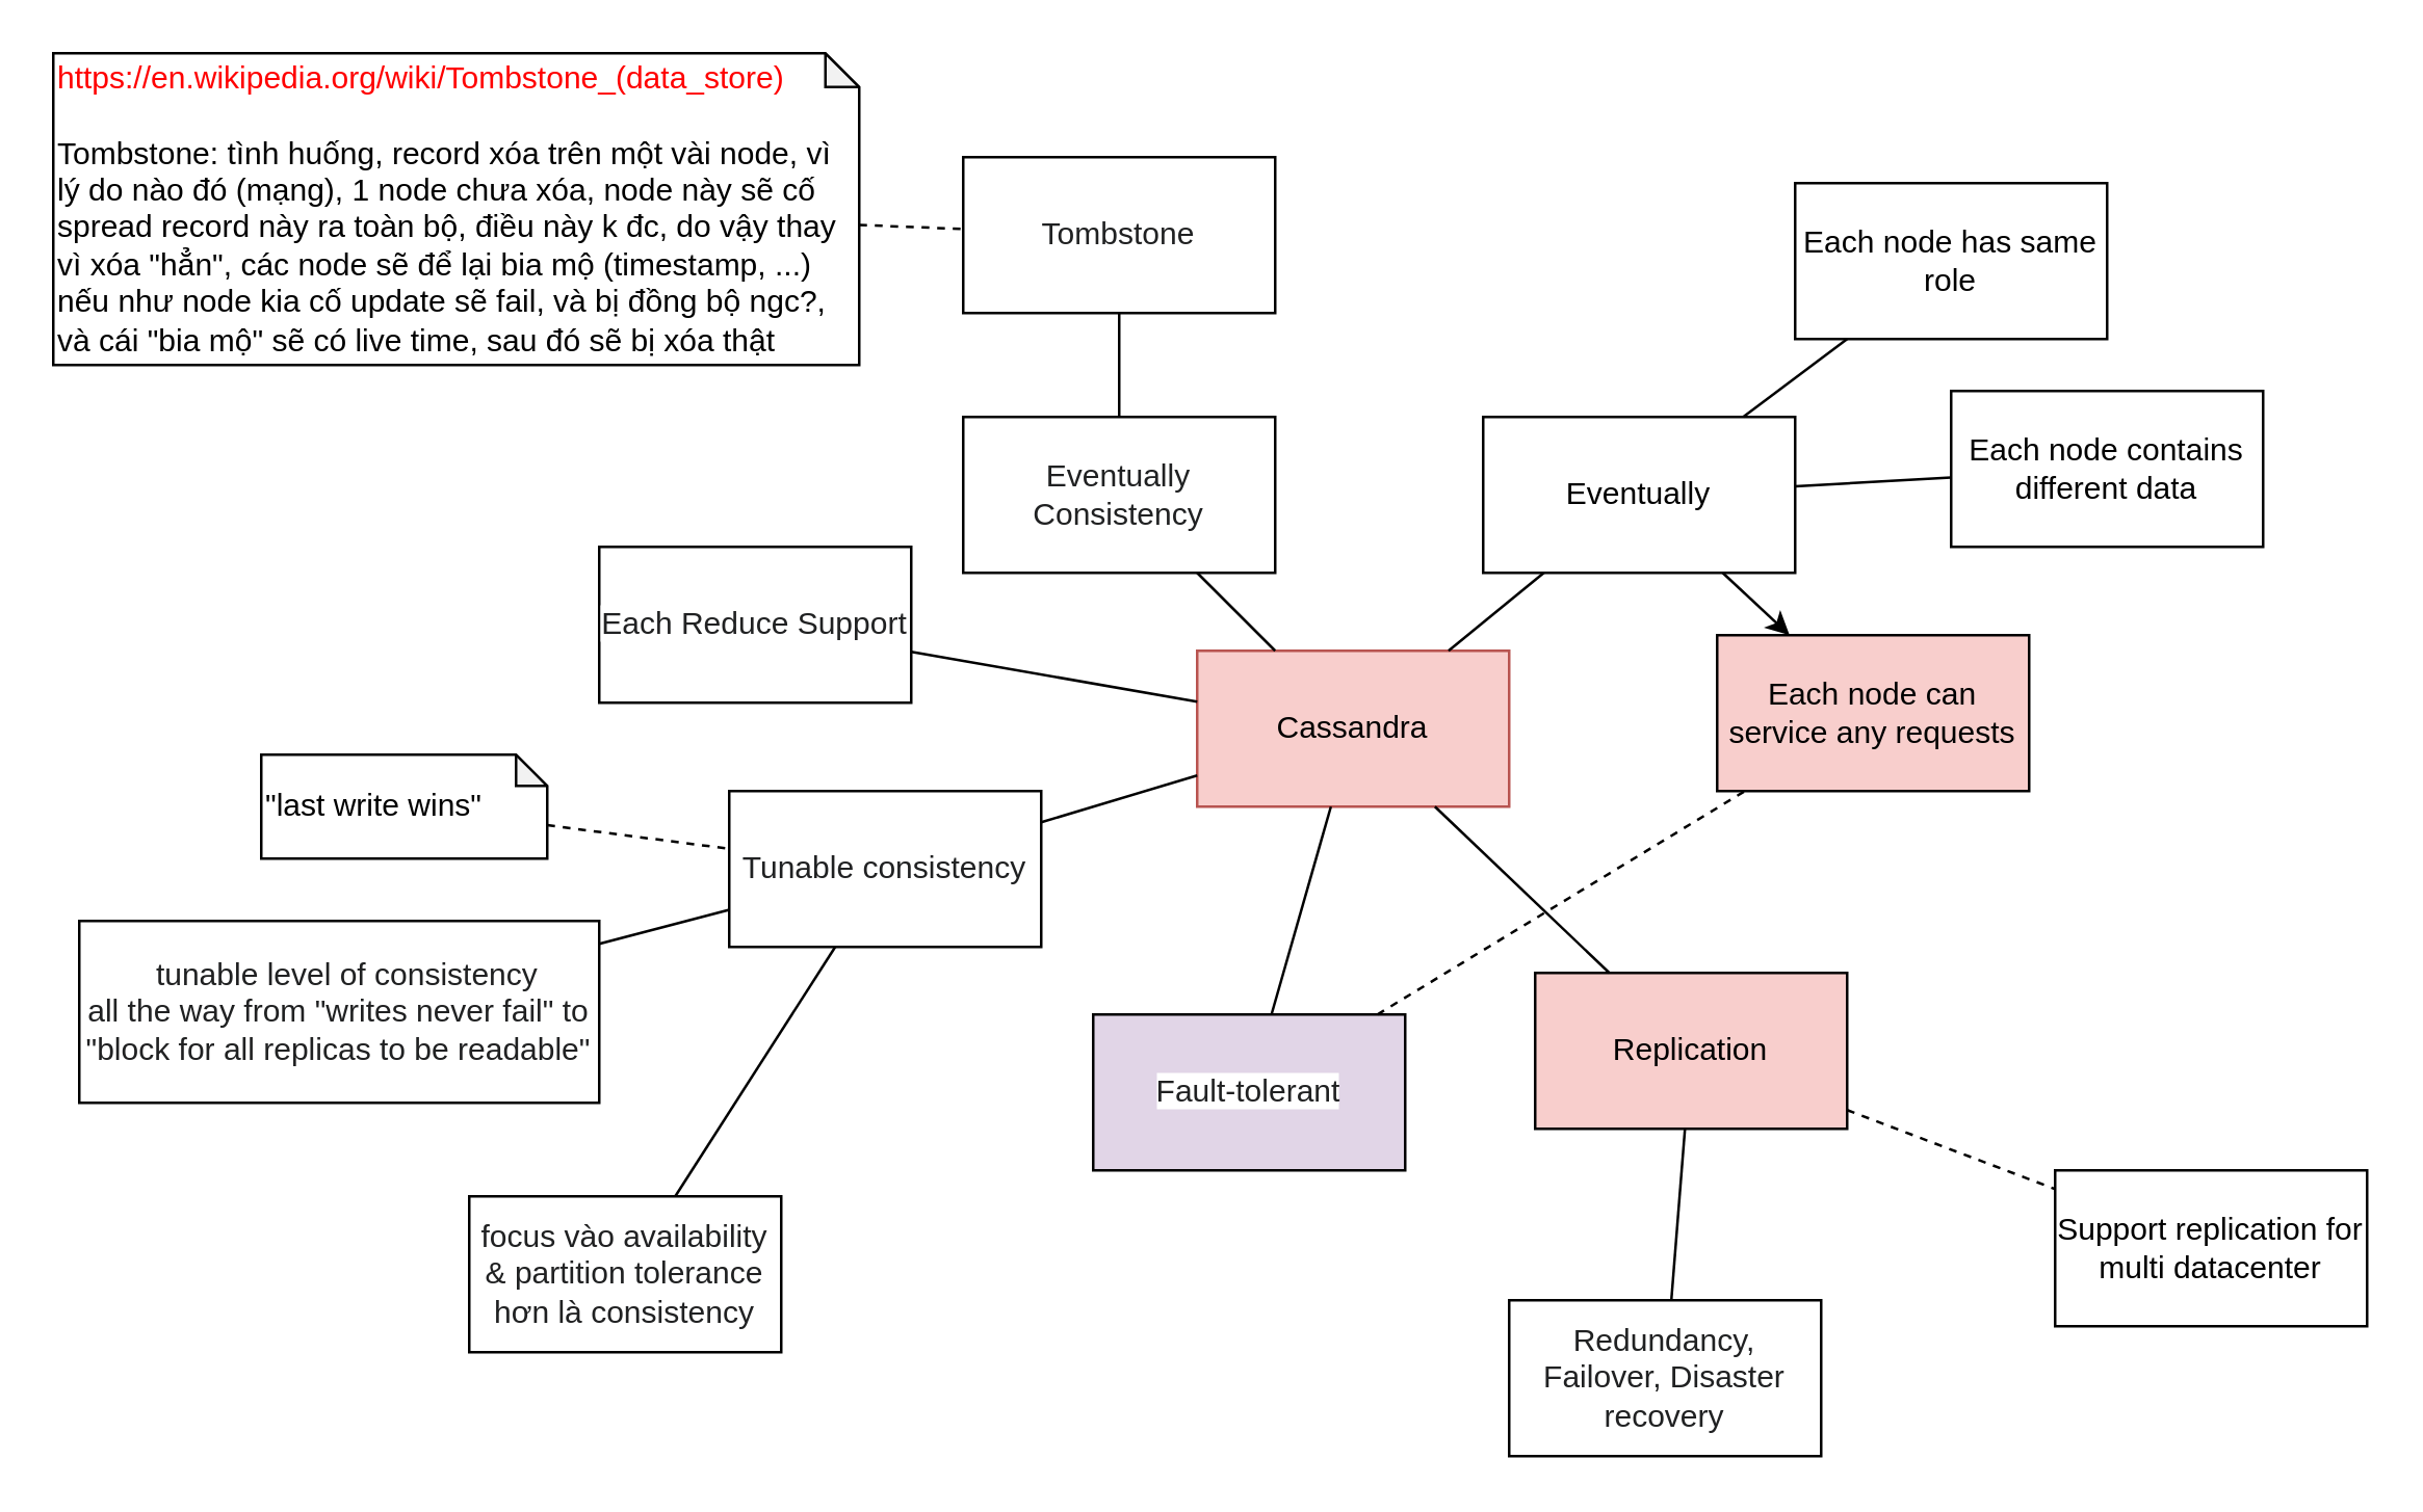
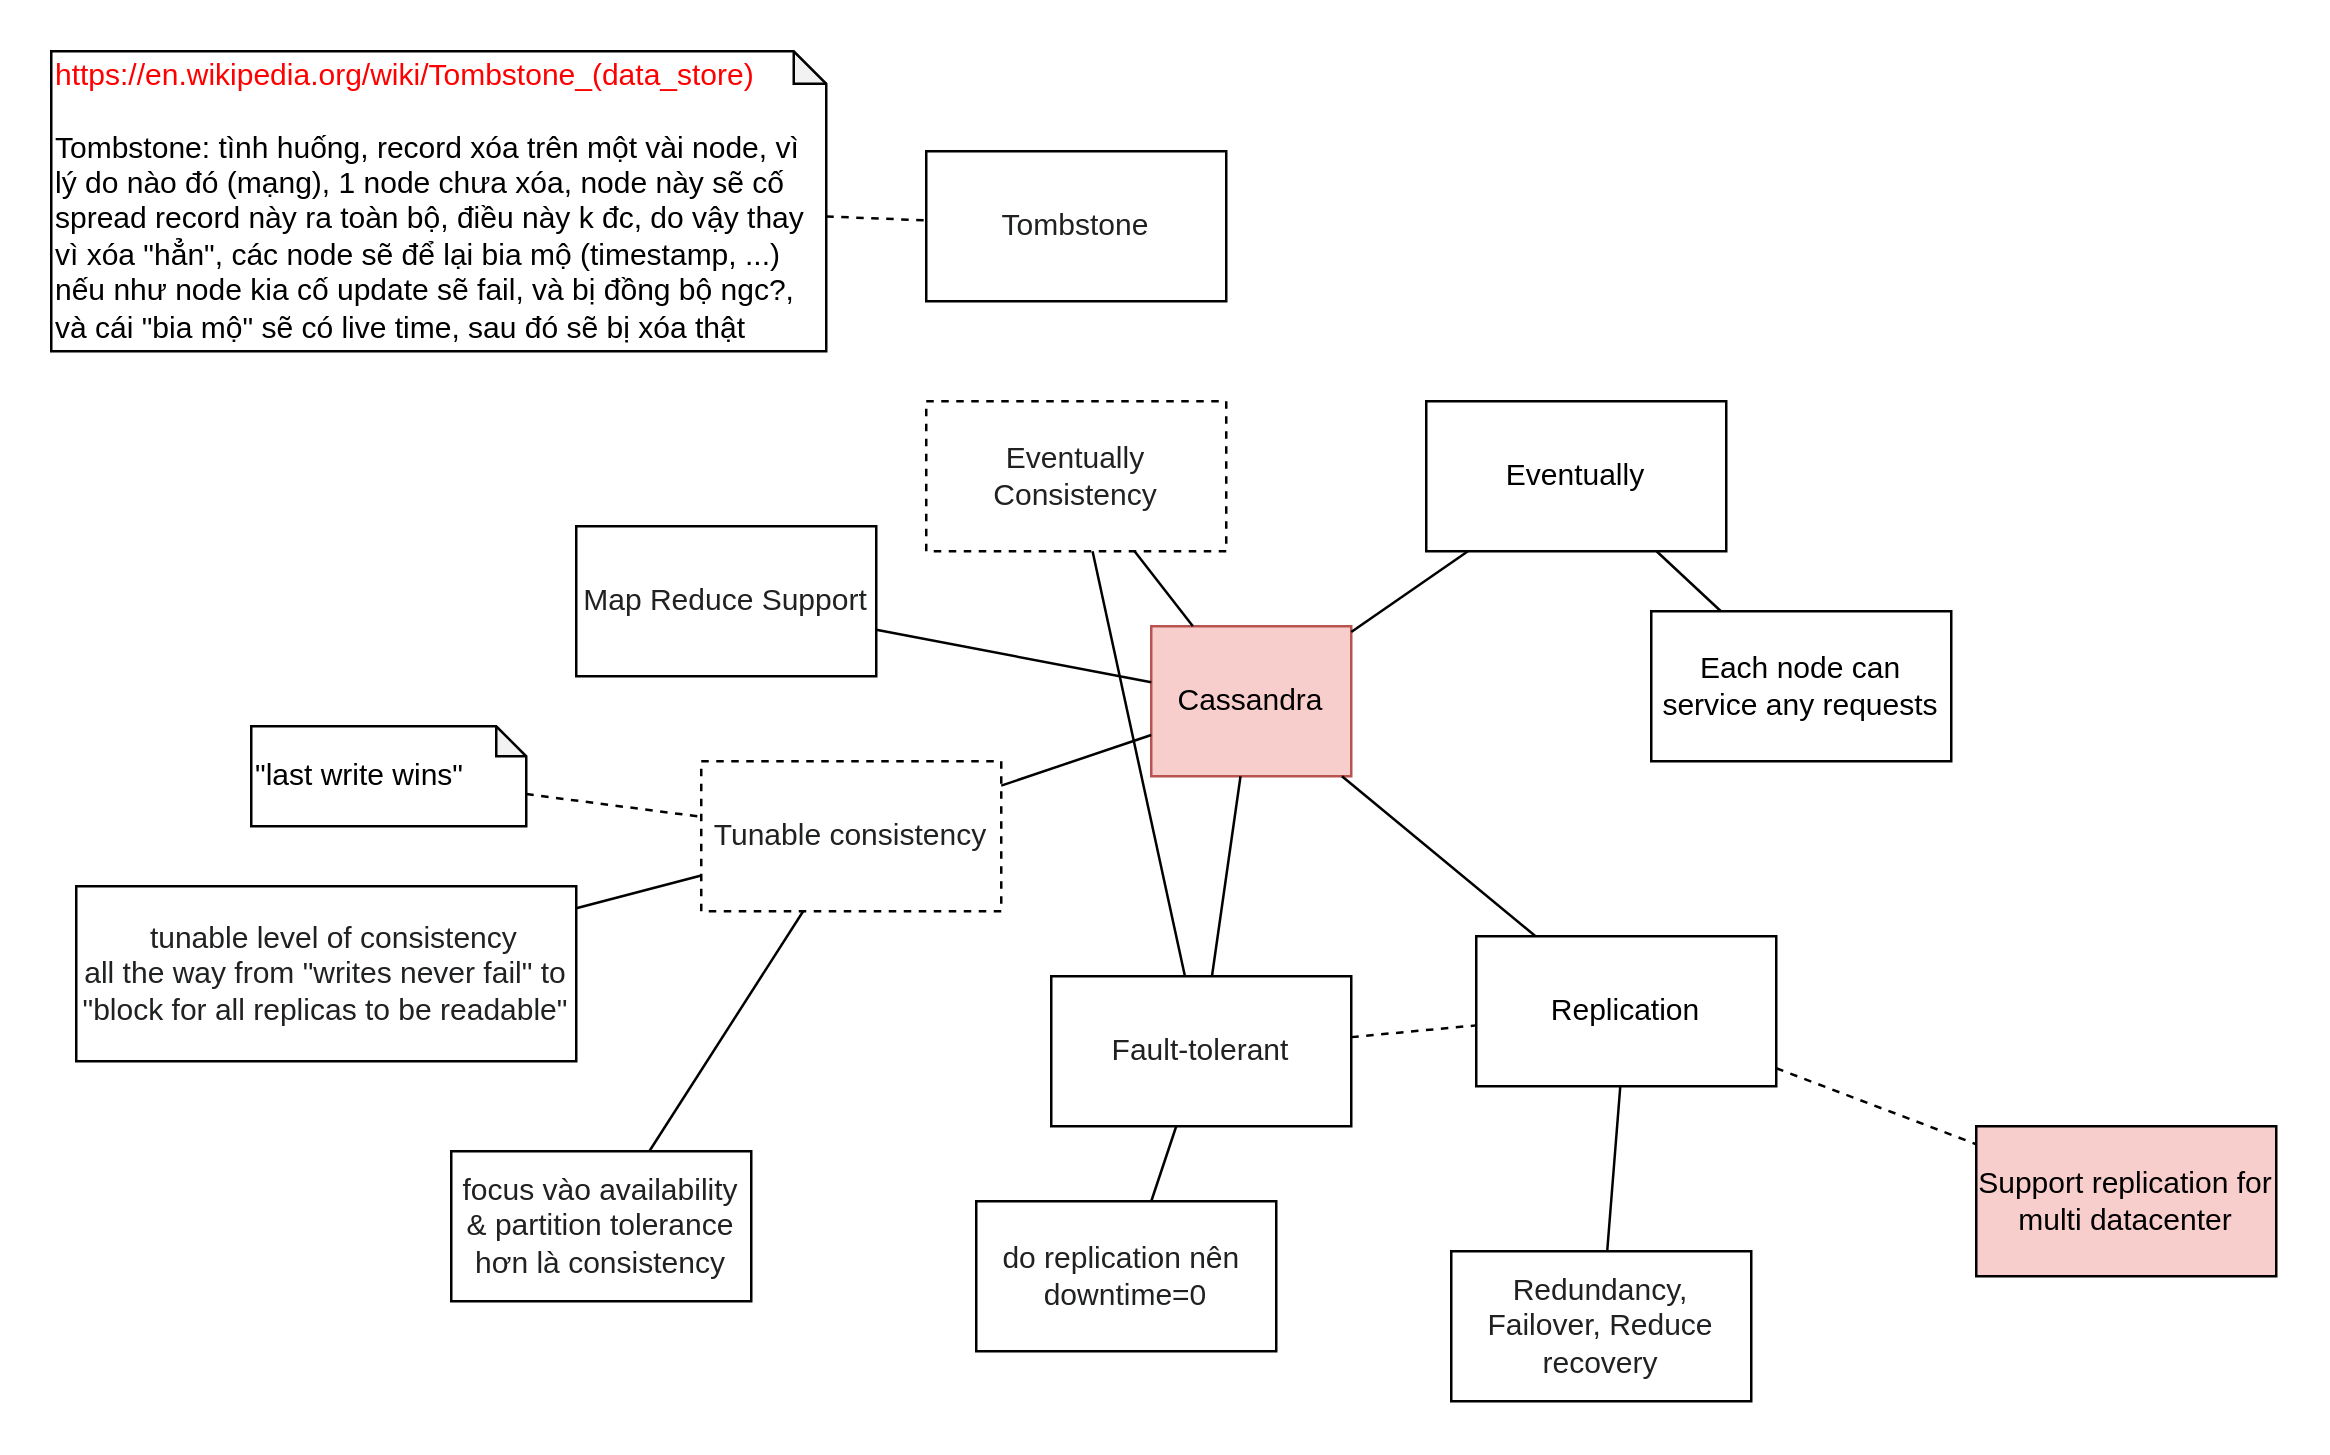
- <mxCell id="36" value="Each node has same role" style="whiteSpace=wrap;html=1;" vertex="1" parent="1"><mxGeometry x="690" y="70" width="120" height="60" as="geometry" /></mxCell>
- <mxCell id="31" value="" style="endArrow=none;html=1;" edge="1" parent="1" source="28" target="30"><mxGeometry width="50" height="50" relative="1" as="geometry"><mxPoint x="340" y="330" as="sourcePoint" /><mxPoint x="430" y="323.75" as="targetPoint" /></mxGeometry></mxCell>
+ <mxCell id="31" value="" style="endArrow=none;html=1;" edge="1" parent="1" source="28" target="16"><mxGeometry width="50" height="50" relative="1" as="geometry"><mxPoint x="340" y="330" as="sourcePoint" /><mxPoint x="430" y="323.75" as="targetPoint" /></mxGeometry></mxCell>
- <mxCell id="5" value="" style="endArrow=none;html=1;" edge="1" parent="1" source="3" target="36"><mxGeometry width="50" height="50" relative="1" as="geometry"><mxPoint x="590" y="296" as="sourcePoint" /><mxPoint x="750" y="162.632" as="targetPoint" /></mxGeometry></mxCell>
- <mxCell id="6" value="Each node contains different data" style="whiteSpace=wrap;html=1;" vertex="1" parent="1"><mxGeometry x="750" y="150" width="120" height="60" as="geometry" /></mxCell>
- <mxCell id="7" value="" style="endArrow=none;html=1;" edge="1" parent="1" source="3" target="6"><mxGeometry width="50" height="50" relative="1" as="geometry"><mxPoint x="790" y="300.323" as="sourcePoint" /><mxPoint x="980" y="269.677" as="targetPoint" /></mxGeometry></mxCell>
- <mxCell id="28" value="&lt;font color=&quot;#202122&quot; face=&quot;sans-serif&quot;&gt;&lt;span style=&quot;background-color: rgb(255 , 255 , 255)&quot;&gt;Eventually Consistency&lt;/span&gt;&lt;/font&gt;" style="whiteSpace=wrap;html=1;" vertex="1" parent="1"><mxGeometry x="370" y="160" width="120" height="60" as="geometry" /></mxCell>
+ <mxCell id="28" value="&lt;font color=&quot;#202122&quot; face=&quot;sans-serif&quot;&gt;&lt;span style=&quot;background-color: rgb(255 , 255 , 255)&quot;&gt;Eventually Consistency&lt;/span&gt;&lt;/font&gt;" style="whiteSpace=wrap;html=1;dashed=1;" vertex="1" parent="1"><mxGeometry x="370" y="160" width="120" height="60" as="geometry" /></mxCell>
- <mxCell id="9" value="" style="endArrow=classic;html=1;" edge="1" parent="1" source="3" target="8"><mxGeometry width="50" height="50" relative="1" as="geometry"><mxPoint x="790" y="321.25" as="sourcePoint" /><mxPoint x="990" y="358.75" as="targetPoint" /></mxGeometry></mxCell>
+ <mxCell id="9" value="" style="endArrow=none;html=1;" edge="1" parent="1" source="3" target="8"><mxGeometry width="50" height="50" relative="1" as="geometry"><mxPoint x="790" y="321.25" as="sourcePoint" /><mxPoint x="990" y="358.75" as="targetPoint" /></mxGeometry></mxCell>
- <mxCell id="24" value="&lt;font color=&quot;#202122&quot; face=&quot;sans-serif&quot;&gt;&lt;span style=&quot;background-color: rgb(255 , 255 , 255)&quot;&gt;Each Reduce Support&lt;/span&gt;&lt;/font&gt;" style="whiteSpace=wrap;html=1;" vertex="1" parent="1"><mxGeometry x="230" y="210" width="120" height="60" as="geometry" /></mxCell>
+ <mxCell id="24" value="&lt;font color=&quot;#202122&quot; face=&quot;sans-serif&quot;&gt;&lt;span style=&quot;background-color: rgb(255 , 255 , 255)&quot;&gt;Map Reduce Support&lt;/span&gt;&lt;/font&gt;" style="whiteSpace=wrap;html=1;" vertex="1" parent="1"><mxGeometry x="230" y="210" width="120" height="60" as="geometry" /></mxCell>
- <mxCell id="8" value="Each node can service any requests" style="whiteSpace=wrap;html=1;fillColor=#f8cecc;" vertex="1" parent="1"><mxGeometry x="660" y="244" width="120" height="60" as="geometry" /></mxCell>
+ <mxCell id="8" value="Each node can service any requests" style="whiteSpace=wrap;html=1;" vertex="1" parent="1"><mxGeometry x="660" y="244" width="120" height="60" as="geometry" /></mxCell>
- <mxCell id="2" value="Cassandra" style="whiteSpace=wrap;html=1;fillColor=#f8cecc;strokeColor=#b85450;" vertex="1" parent="1"><mxGeometry x="460" y="250" width="120" height="60" as="geometry" /></mxCell>
+ <mxCell id="2" value="Cassandra" style="whiteSpace=wrap;html=1;fillColor=#f8cecc;strokeColor=#b85450;" vertex="1" parent="1"><mxGeometry x="460" y="250" width="80" height="60" as="geometry" /></mxCell>
- <mxCell id="37" value="" style="endArrow=none;html=1;dashed=1;" edge="1" parent="1" source="16" target="8"><mxGeometry width="50" height="50" relative="1" as="geometry"><mxPoint x="220" y="323.622" as="sourcePoint" /><mxPoint x="290" y="334.595" as="targetPoint" /></mxGeometry></mxCell>
+ <mxCell id="37" value="" style="endArrow=none;html=1;dashed=1;" edge="1" parent="1" source="16" target="10"><mxGeometry width="50" height="50" relative="1" as="geometry"><mxPoint x="220" y="323.622" as="sourcePoint" /><mxPoint x="290" y="334.595" as="targetPoint" /></mxGeometry></mxCell>
- <mxCell id="20" value="&lt;span style=&quot;color: rgb(32 , 33 , 34) ; font-family: sans-serif ; background-color: rgb(255 , 255 , 255)&quot;&gt;&lt;font style=&quot;font-size: 12px&quot;&gt;Tunable consistency&lt;/font&gt;&lt;/span&gt;" style="whiteSpace=wrap;html=1;" vertex="1" parent="1"><mxGeometry x="280" y="304" width="120" height="60" as="geometry" /></mxCell>
+ <mxCell id="20" value="&lt;span style=&quot;color: rgb(32 , 33 , 34) ; font-family: sans-serif ; background-color: rgb(255 , 255 , 255)&quot;&gt;&lt;font style=&quot;font-size: 12px&quot;&gt;Tunable consistency&lt;/font&gt;&lt;/span&gt;" style="whiteSpace=wrap;html=1;dashed=1;" vertex="1" parent="1"><mxGeometry x="280" y="304" width="120" height="60" as="geometry" /></mxCell>
- <mxCell id="10" value="Replication" style="whiteSpace=wrap;html=1;fillColor=#f8cecc;" vertex="1" parent="1"><mxGeometry x="590" y="374" width="120" height="60" as="geometry" /></mxCell>
+ <mxCell id="10" value="Replication" style="whiteSpace=wrap;html=1;" vertex="1" parent="1"><mxGeometry x="590" y="374" width="120" height="60" as="geometry" /></mxCell>
- <mxCell id="16" value="&lt;span style=&quot;color: rgb(32 , 33 , 34) ; font-family: sans-serif ; background-color: rgb(255 , 255 , 255)&quot;&gt;&lt;font style=&quot;font-size: 12px&quot;&gt;Fault-tolerant&lt;/font&gt;&lt;/span&gt;" style="whiteSpace=wrap;html=1;fillColor=#e1d5e7;" vertex="1" parent="1"><mxGeometry x="420" y="390" width="120" height="60" as="geometry" /></mxCell>
+ <mxCell id="16" value="&lt;span style=&quot;color: rgb(32 , 33 , 34) ; font-family: sans-serif ; background-color: rgb(255 , 255 , 255)&quot;&gt;&lt;font style=&quot;font-size: 12px&quot;&gt;Fault-tolerant&lt;/font&gt;&lt;/span&gt;" style="whiteSpace=wrap;html=1;" vertex="1" parent="1"><mxGeometry x="420" y="390" width="120" height="60" as="geometry" /></mxCell>
+ <mxCell id="19" value="" style="endArrow=none;html=1;" edge="1" parent="1" source="16" target="18"><mxGeometry width="50" height="50" relative="1" as="geometry"><mxPoint x="770" y="393.055" as="sourcePoint" /><mxPoint x="925" y="400.945" as="targetPoint" /></mxGeometry></mxCell>
- <mxCell id="13" value="Support replication for multi datacenter" style="whiteSpace=wrap;html=1;" vertex="1" parent="1"><mxGeometry x="790" y="450" width="120" height="60" as="geometry" /></mxCell>
+ <mxCell id="13" value="Support replication for multi datacenter" style="whiteSpace=wrap;html=1;fillColor=#f8cecc;" vertex="1" parent="1"><mxGeometry x="790" y="450" width="120" height="60" as="geometry" /></mxCell>
+ <mxCell id="18" value="&lt;span style=&quot;color: rgb(32 , 33 , 34) ; font-family: sans-serif ; background-color: rgb(255 , 255 , 255)&quot;&gt;do replication nên&amp;nbsp; downtime=0&lt;/span&gt;" style="whiteSpace=wrap;html=1;" vertex="1" parent="1"><mxGeometry x="390" y="480" width="120" height="60" as="geometry" /></mxCell>
- <mxCell id="14" value="&lt;span style=&quot;color: rgb(32 , 33 , 34) ; font-family: sans-serif ; background-color: rgb(255 , 255 , 255)&quot;&gt;Redundancy, Failover, Disaster recovery&lt;/span&gt;" style="whiteSpace=wrap;html=1;" vertex="1" parent="1"><mxGeometry x="580" y="500" width="120" height="60" as="geometry" /></mxCell>
+ <mxCell id="14" value="&lt;span style=&quot;color: rgb(32 , 33 , 34) ; font-family: sans-serif ; background-color: rgb(255 , 255 , 255)&quot;&gt;Redundancy, Failover, Reduce recovery&lt;/span&gt;" style="whiteSpace=wrap;html=1;" vertex="1" parent="1"><mxGeometry x="580" y="500" width="120" height="60" as="geometry" /></mxCell>
